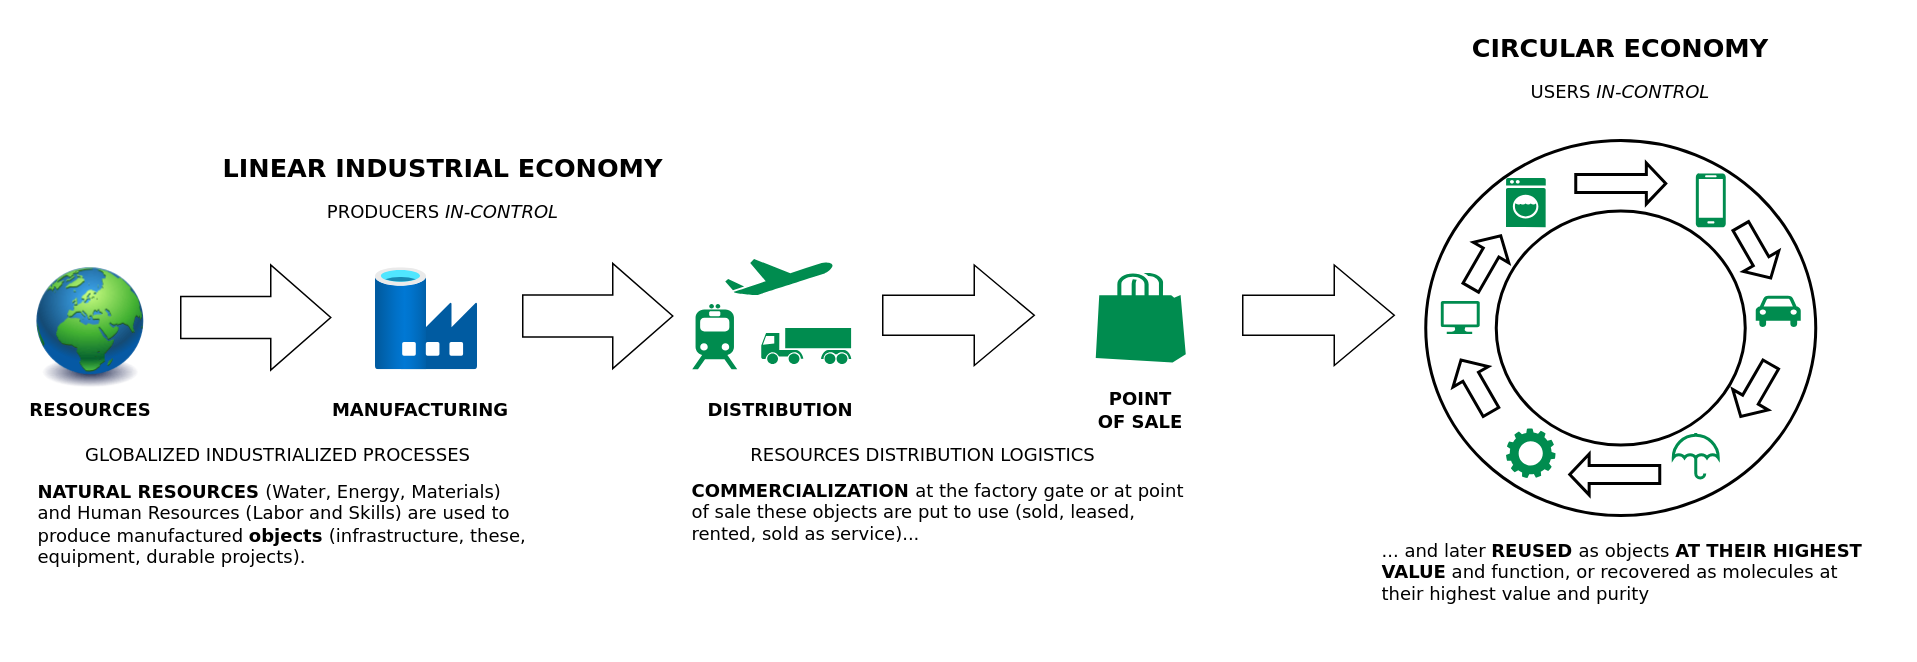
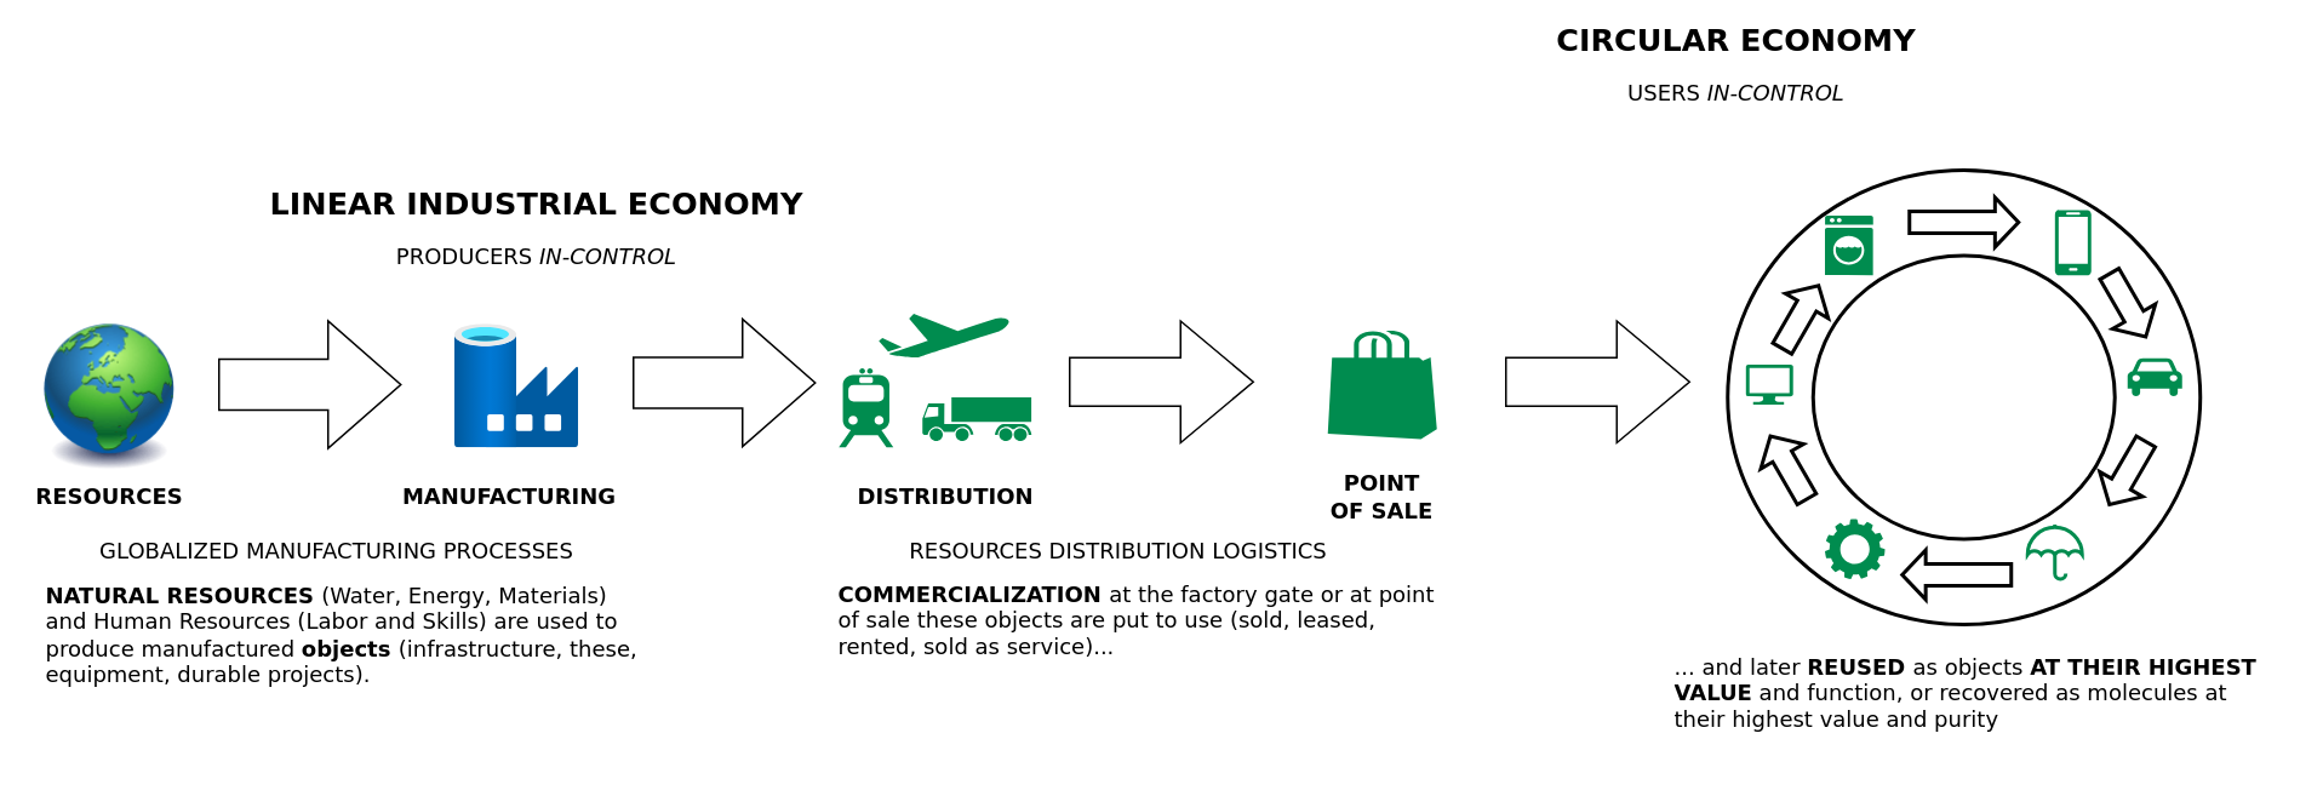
- <mxCell id="35" value="&lt;h1 style=&quot;font-size: 17px&quot;&gt;CIRCULAR ECONOMY&lt;/h1&gt;&lt;div&gt;USERS&amp;nbsp;&lt;i&gt;IN-CONTROL&lt;/i&gt;&lt;/div&gt;" style="text;html=1;strokeColor=none;fillColor=none;spacing=5;spacingTop=-20;whiteSpace=wrap;overflow=hidden;rounded=0;fontFamily=Dejavu Sans;align=center;" vertex="1" parent="1"><mxGeometry x="910" y="20.75" width="340" height="50" as="geometry" /></mxCell>
+ <mxCell id="35" value="&lt;h1 style=&quot;font-size: 17px&quot;&gt;CIRCULAR ECONOMY&lt;/h1&gt;&lt;div&gt;USERS&amp;nbsp;&lt;i&gt;IN-CONTROL&lt;/i&gt;&lt;/div&gt;" style="text;html=1;strokeColor=none;fillColor=none;spacing=5;spacingTop=-20;whiteSpace=wrap;overflow=hidden;rounded=0;fontFamily=Dejavu Sans;align=center;" vertex="1" parent="1"><mxGeometry x="785" y="10.75" width="340" height="50" as="geometry" /></mxCell>
- <mxCell id="16" value="GLOBALIZED INDUSTRIALIZED PROCESSES" style="text;html=1;strokeColor=none;fillColor=none;align=center;verticalAlign=middle;whiteSpace=wrap;rounded=0;fontFamily=Dejavu Sans;" parent="1" vertex="1"><mxGeometry x="40" y="288" width="290" height="30" as="geometry" /></mxCell>
+ <mxCell id="16" value="GLOBALIZED MANUFACTURING PROCESSES" style="text;html=1;strokeColor=none;fillColor=none;align=center;verticalAlign=middle;whiteSpace=wrap;rounded=0;fontFamily=Dejavu Sans;" parent="1" vertex="1"><mxGeometry x="40" y="288" width="290" height="30" as="geometry" /></mxCell>
